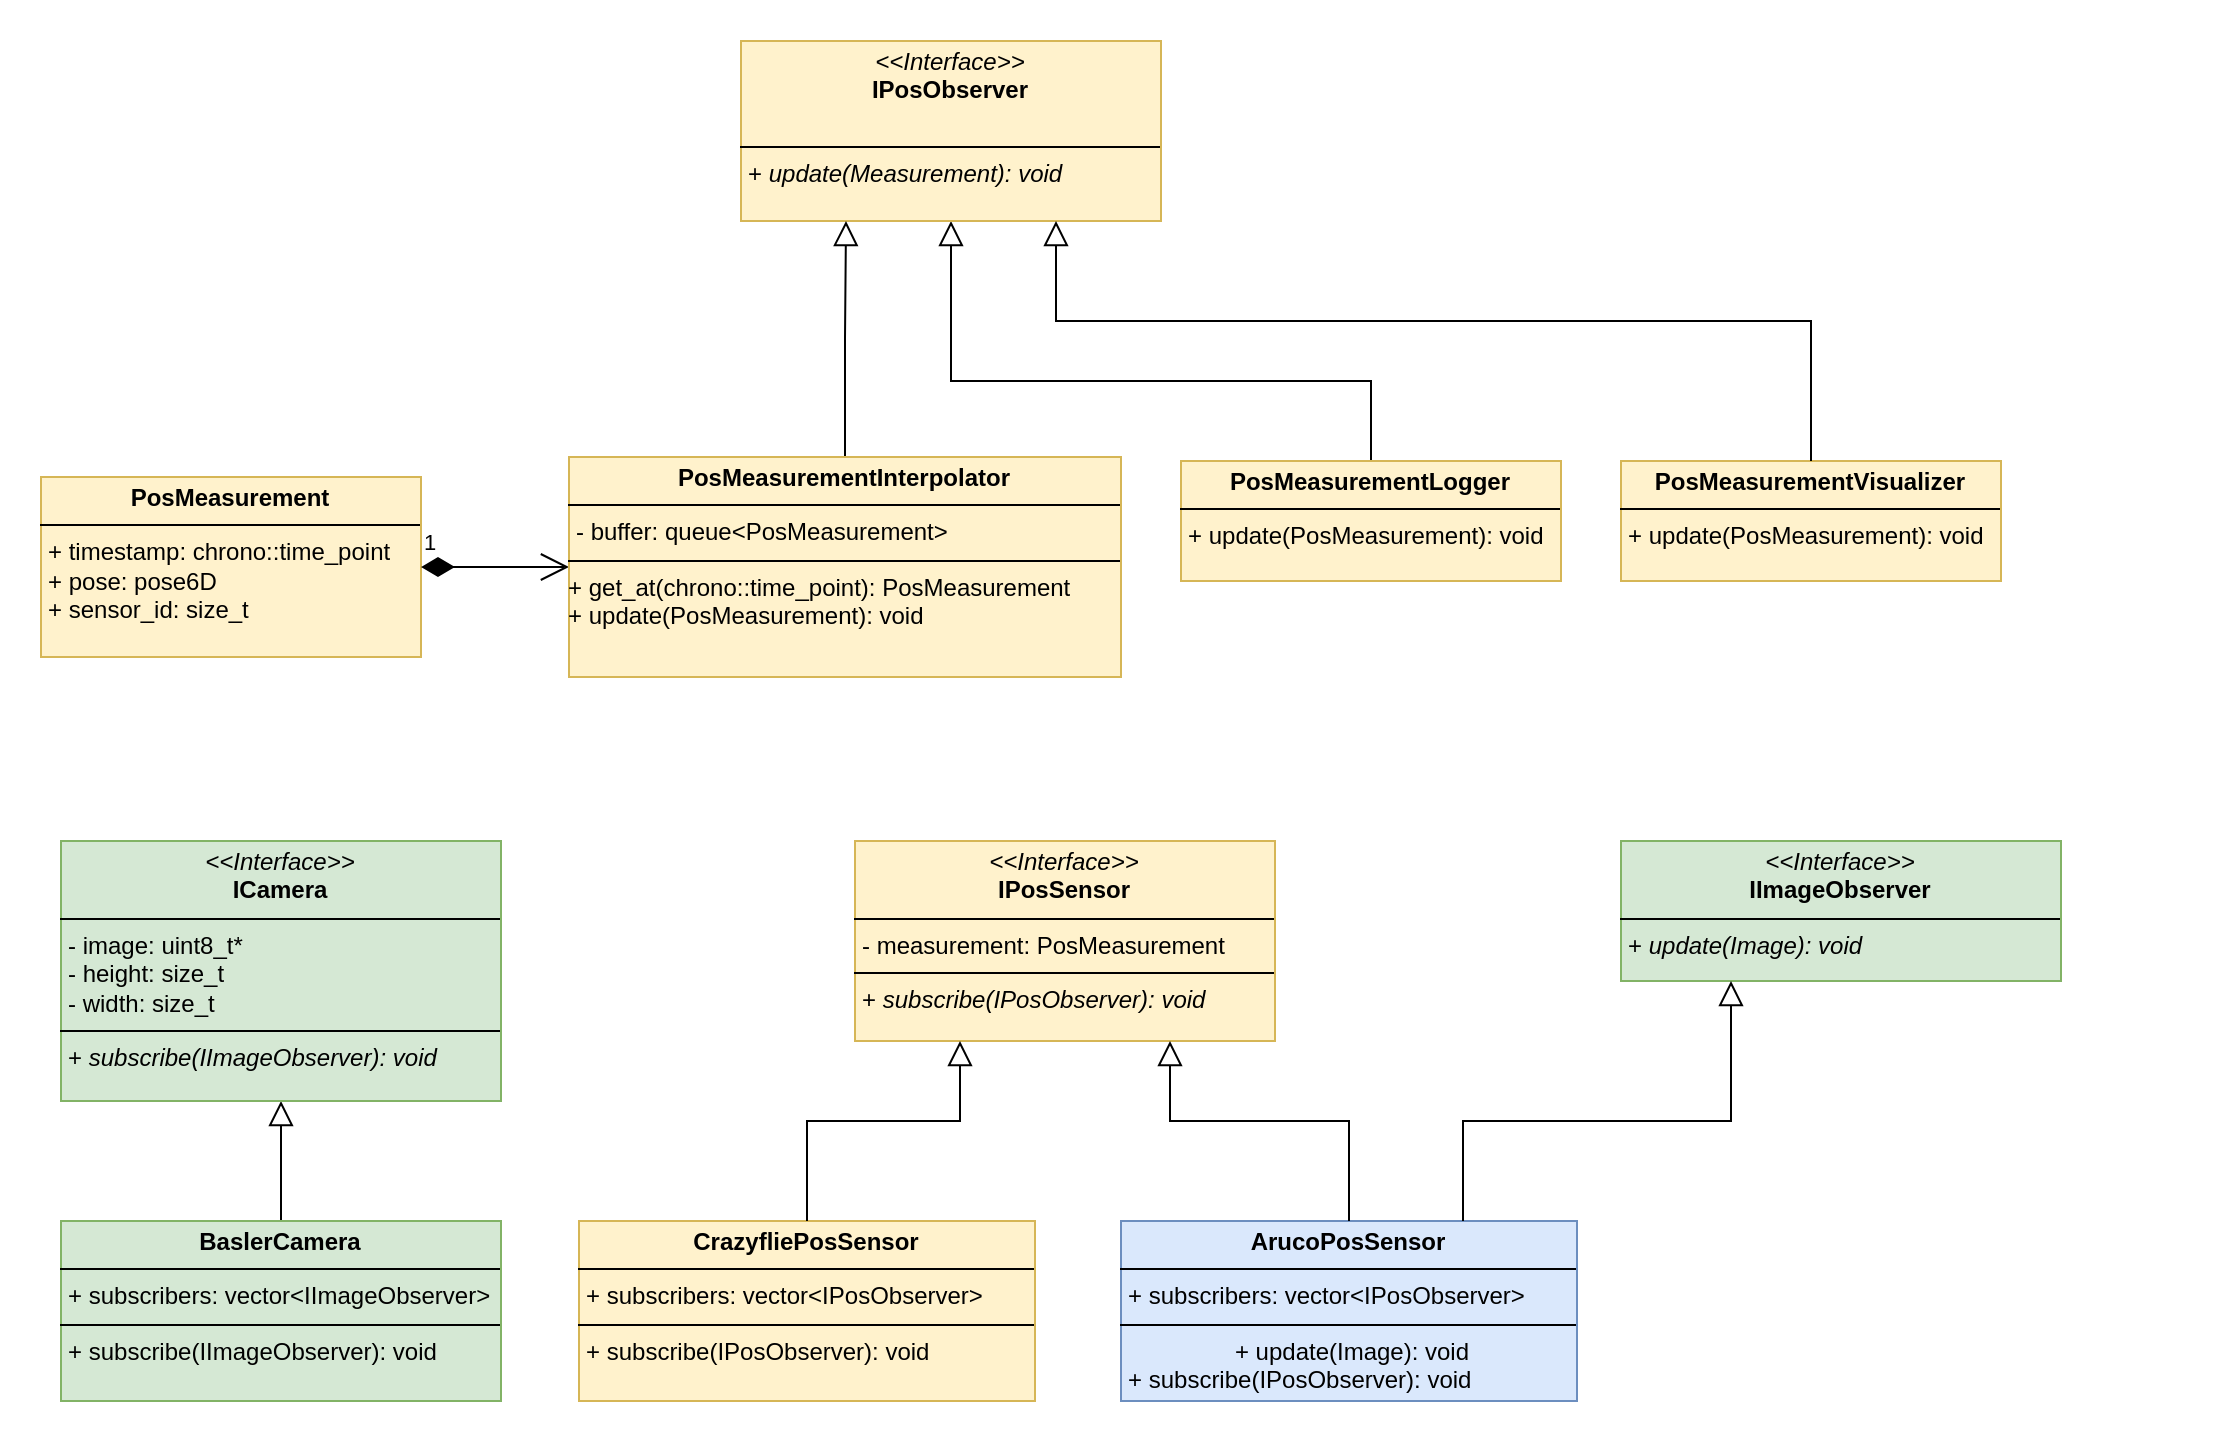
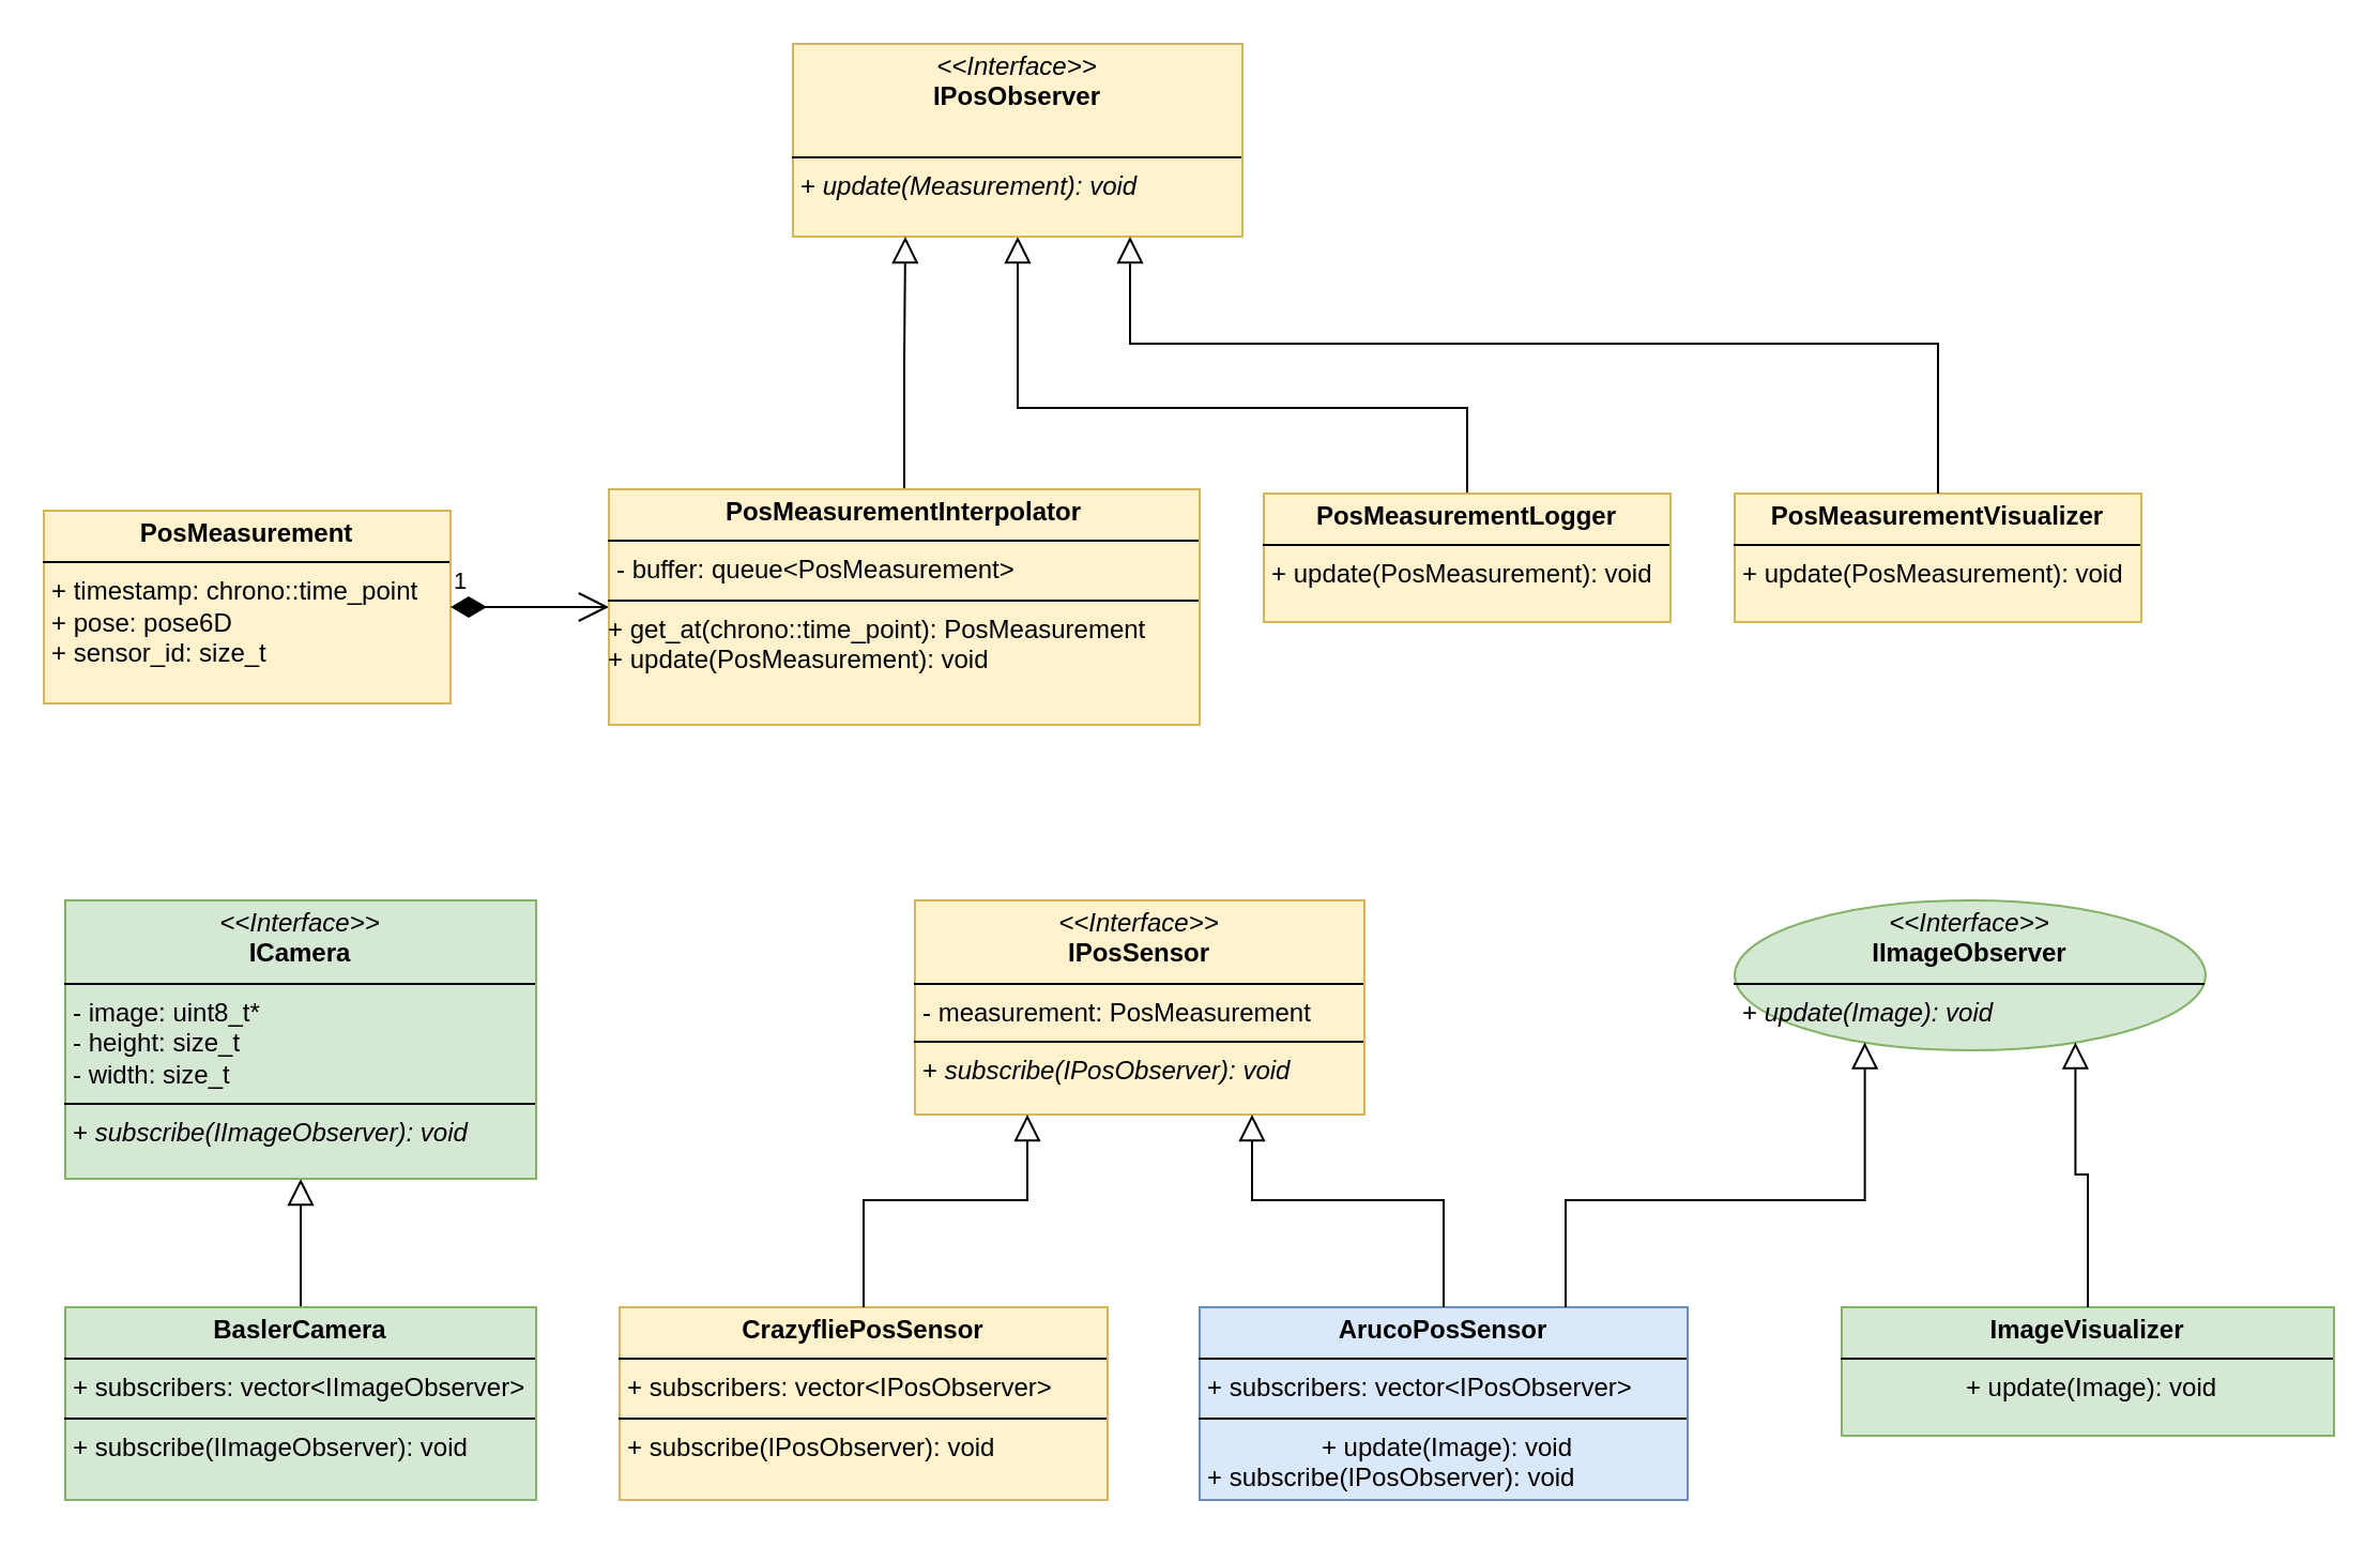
- <mxCell id="16" value="&lt;p style=&quot;margin:0px;margin-top:4px;text-align:center;&quot;&gt;&lt;i&gt;&amp;lt;&amp;lt;Interface&amp;gt;&amp;gt;&lt;/i&gt;&lt;br&gt;&lt;b&gt;IImageObserver&lt;/b&gt;&lt;/p&gt;&lt;hr size=&quot;1&quot; style=&quot;border-style:solid;&quot;&gt;&lt;p style=&quot;margin:0px;margin-left:4px;&quot;&gt;&lt;/p&gt;&lt;p style=&quot;margin:0px;margin-left:4px;&quot;&gt;+ &lt;i&gt;update(Image): void&lt;/i&gt;&lt;/p&gt;" style="verticalAlign=top;align=left;overflow=fill;html=1;whiteSpace=wrap;fillColor=#d5e8d4;strokeColor=#82b366;" vertex="1" parent="1"><mxGeometry x="810" y="420" width="220" height="70" as="geometry" /></mxCell>
+ <mxCell id="16" value="&lt;p style=&quot;margin:0px;margin-top:4px;text-align:center;&quot;&gt;&lt;i&gt;&amp;lt;&amp;lt;Interface&amp;gt;&amp;gt;&lt;/i&gt;&lt;br&gt;&lt;b&gt;IImageObserver&lt;/b&gt;&lt;/p&gt;&lt;hr size=&quot;1&quot; style=&quot;border-style:solid;&quot;&gt;&lt;p style=&quot;margin:0px;margin-left:4px;&quot;&gt;&lt;/p&gt;&lt;p style=&quot;margin:0px;margin-left:4px;&quot;&gt;+ &lt;i&gt;update(Image): void&lt;/i&gt;&lt;/p&gt;" style="ellipse;verticalAlign=top;align=left;overflow=fill;html=1;whiteSpace=wrap;fillColor=#d5e8d4;strokeColor=#82b366;" vertex="1" parent="1"><mxGeometry x="810" y="420" width="220" height="70" as="geometry" /></mxCell>
+ <mxCell id="21" value="" style="endArrow=block;endSize=10;endFill=0;shadow=0;strokeWidth=1;rounded=0;curved=0;edgeStyle=elbowEdgeStyle;elbow=vertical;exitX=0.5;exitY=0;exitDx=0;exitDy=0;entryX=0.75;entryY=1;entryDx=0;entryDy=0;" edge="1" parent="1" source="20" target="16"><mxGeometry width="160" relative="1" as="geometry"><mxPoint x="1060" y="570" as="sourcePoint" /><mxPoint x="1060" y="480" as="targetPoint" /></mxGeometry></mxCell>
+ <mxCell id="20" value="&lt;p style=&quot;margin:0px;margin-top:4px;text-align:center;&quot;&gt;&lt;b&gt;ImageVisualizer&lt;/b&gt;&lt;/p&gt;&lt;hr size=&quot;1&quot; style=&quot;border-style:solid;&quot;&gt;&lt;p style=&quot;text-align: center; margin: 0px 0px 0px 4px;&quot;&gt;+ update(Image&lt;span style=&quot;background-color: initial;&quot;&gt;): void&lt;/span&gt;&lt;/p&gt;" style="verticalAlign=top;align=left;overflow=fill;html=1;whiteSpace=wrap;fillColor=#d5e8d4;strokeColor=#82b366;" vertex="1" parent="1"><mxGeometry x="860" y="610" width="230" height="60" as="geometry" /></mxCell>
